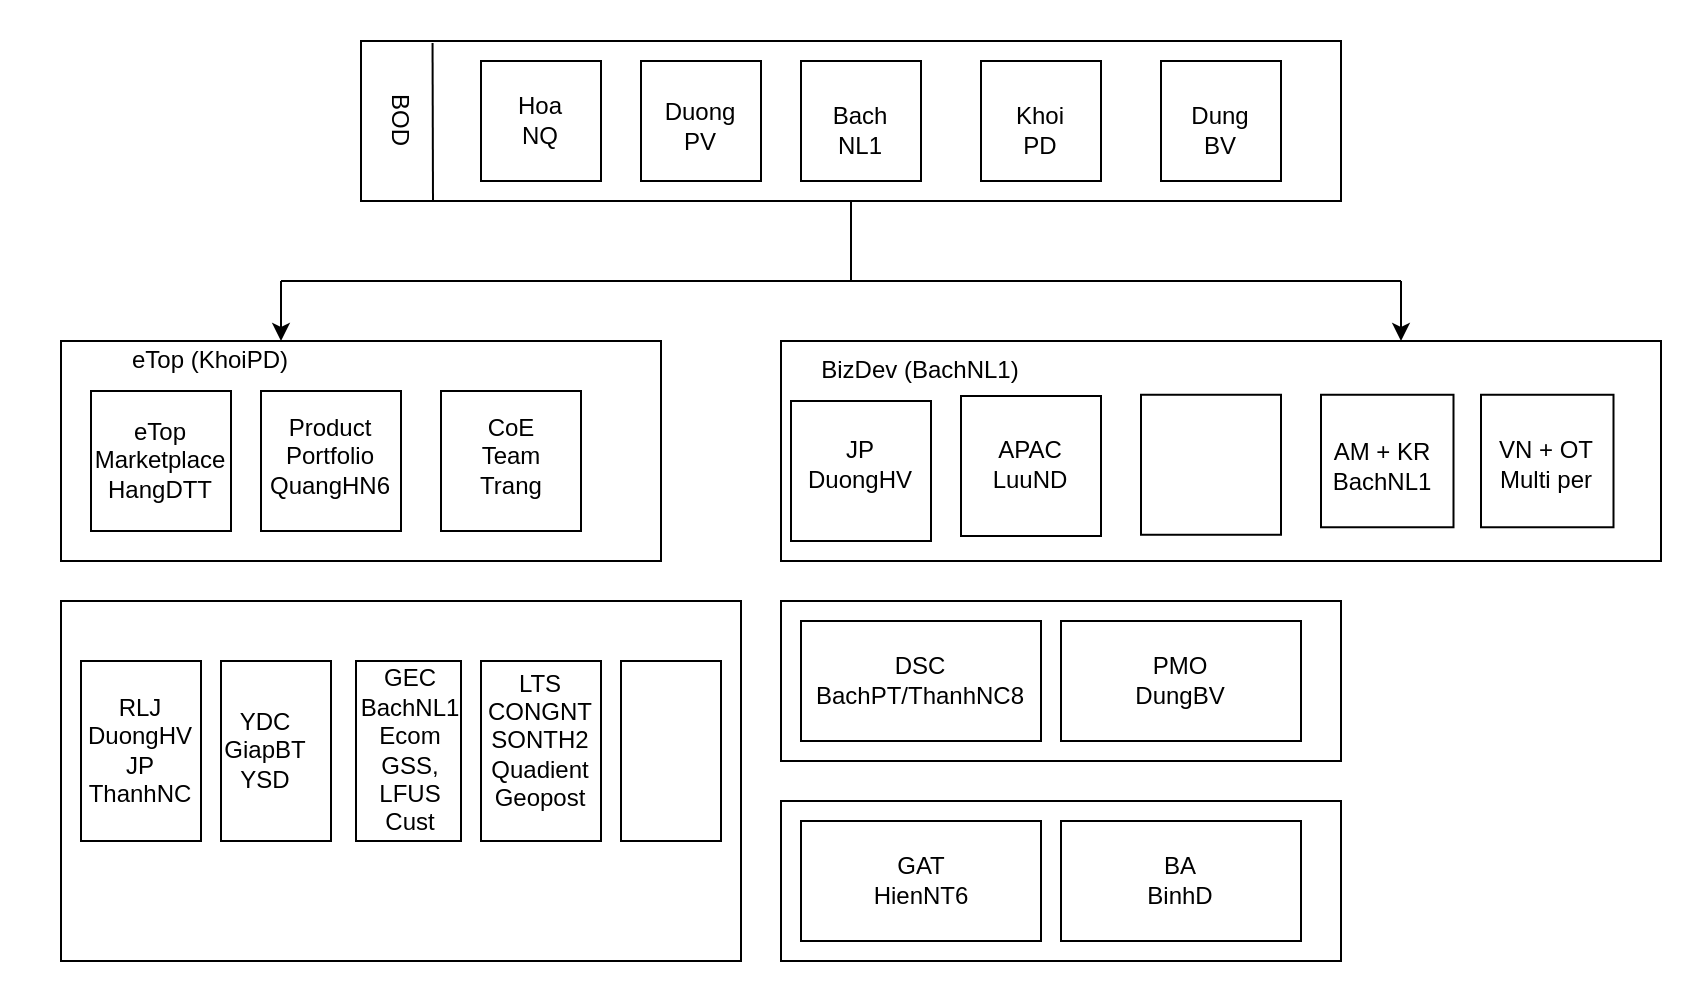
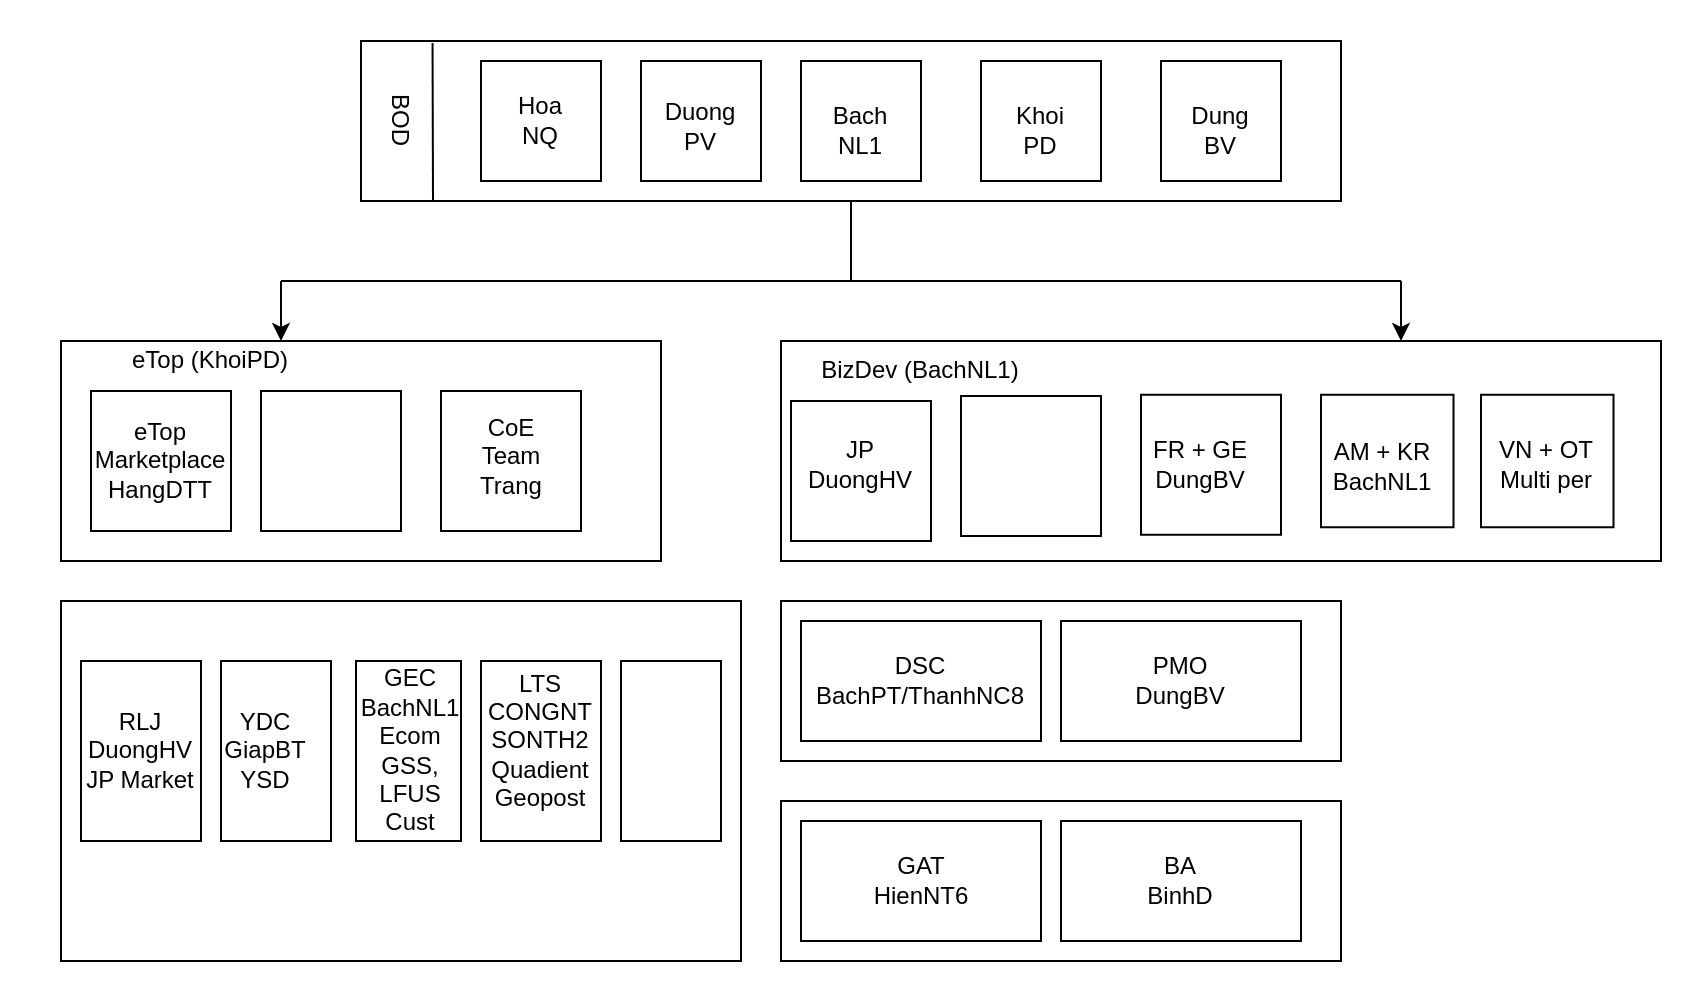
- <mxCell id="26" value="Product Portfolio QuangHN6" style="text;html=1;strokeColor=none;fillColor=none;align=center;verticalAlign=middle;whiteSpace=wrap;rounded=0;" vertex="1" parent="1"><mxGeometry x="135" y="200" width="60" height="55" as="geometry" /></mxCell>
- <mxCell id="45" value="APAC LuuND" style="text;html=1;strokeColor=none;fillColor=none;align=center;verticalAlign=middle;whiteSpace=wrap;rounded=0;" vertex="1" parent="1"><mxGeometry x="495" y="196.88" width="40" height="70" as="geometry" /></mxCell>
+ <mxCell id="46" value="FR + GE DungBV" style="text;html=1;strokeColor=none;fillColor=none;align=center;verticalAlign=middle;whiteSpace=wrap;rounded=0;" vertex="1" parent="1"><mxGeometry x="570" y="196.88" width="60" height="70" as="geometry" /></mxCell>
- <mxCell id="34" value="RLJ DuongHV JP ThanhNC" style="text;html=1;strokeColor=none;fillColor=none;align=center;verticalAlign=middle;whiteSpace=wrap;rounded=0;" vertex="1" parent="1"><mxGeometry x="40" y="345" width="60" height="60" as="geometry" /></mxCell>
+ <mxCell id="34" value="RLJ DuongHV JP Market" style="text;html=1;strokeColor=none;fillColor=none;align=center;verticalAlign=middle;whiteSpace=wrap;rounded=0;" vertex="1" parent="1"><mxGeometry x="40" y="345" width="60" height="60" as="geometry" /></mxCell>
